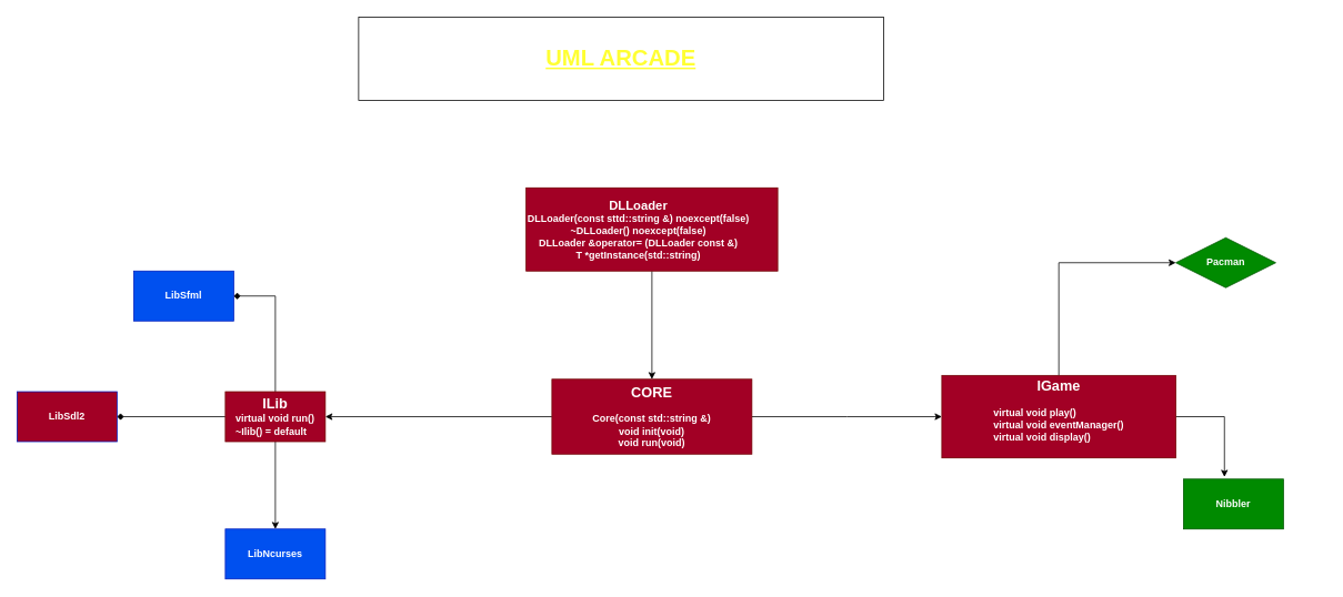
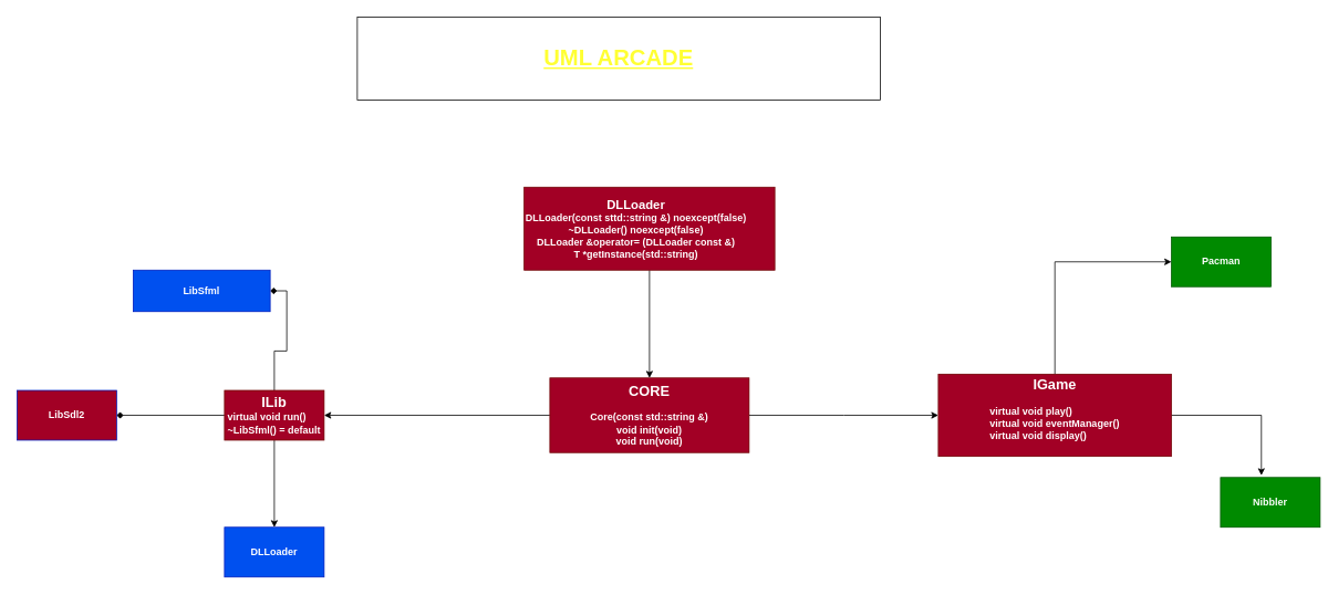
- <mxCell id="18" value="&lt;b&gt;Pacman&lt;/b&gt;" style="rhombus;whiteSpace=wrap;html=1;fillColor=#008a00;strokeColor=#005700;fontColor=#ffffff;" vertex="1" parent="1"><mxGeometry x="1410.83" y="285" width="120" height="60" as="geometry" /></mxCell>
+ <mxCell id="18" value="&lt;b&gt;Pacman&lt;/b&gt;" style="whiteSpace=wrap;html=1;fillColor=#008a00;strokeColor=#005700;fontColor=#ffffff;" vertex="1" parent="1"><mxGeometry x="1410.83" y="285" width="120" height="60" as="geometry" /></mxCell>
- <mxCell id="15" value="&lt;b&gt;LibSfml&lt;/b&gt;" style="whiteSpace=wrap;html=1;fillColor=#0050ef;strokeColor=#001DBC;fontColor=#ffffff;" vertex="1" parent="1"><mxGeometry x="160" y="325" width="120" height="60" as="geometry" /></mxCell>
+ <mxCell id="15" value="&lt;b&gt;LibSfml&lt;/b&gt;" style="whiteSpace=wrap;html=1;fillColor=#0050ef;strokeColor=#001DBC;fontColor=#ffffff;" vertex="1" parent="1"><mxGeometry x="160" y="325" width="165" height="50" as="geometry" /></mxCell>
- <mxCell id="8" value="&lt;b&gt;&lt;font&gt;&lt;span style=&quot;font-size: 17px&quot;&gt;ILib&lt;/span&gt;&lt;br&gt;&lt;div style=&quot;text-align: left&quot;&gt;virtual void run()&lt;/div&gt;&lt;div style=&quot;text-align: left&quot;&gt;~Ilib() = default&lt;/div&gt;&lt;/font&gt;&lt;/b&gt;" style="whiteSpace=wrap;html=1;fillColor=#a20025;strokeColor=#6F0000;fontColor=#ffffff;" vertex="1" parent="1"><mxGeometry x="270" y="470" width="120" height="60" as="geometry" /></mxCell>
+ <mxCell id="8" value="&lt;b&gt;&lt;font&gt;&lt;span style=&quot;font-size: 17px&quot;&gt;ILib&lt;/span&gt;&lt;br&gt;&lt;div style=&quot;text-align: left&quot;&gt;virtual void run()&lt;/div&gt;&lt;div style=&quot;text-align: left&quot;&gt;~LibSfml() = default&lt;/div&gt;&lt;/font&gt;&lt;/b&gt;" style="whiteSpace=wrap;html=1;fillColor=#a20025;strokeColor=#6F0000;fontColor=#ffffff;" vertex="1" parent="1"><mxGeometry x="270" y="470" width="120" height="60" as="geometry" /></mxCell>
- <mxCell id="17" value="&lt;b&gt;Nibbler&lt;/b&gt;" style="whiteSpace=wrap;html=1;fillColor=#008a00;strokeColor=#005700;fontColor=#ffffff;" vertex="1" parent="1"><mxGeometry x="1420" y="575" width="120" height="60" as="geometry" /></mxCell>
+ <mxCell id="17" value="&lt;b&gt;Nibbler&lt;/b&gt;" style="whiteSpace=wrap;html=1;fillColor=#008a00;strokeColor=#005700;fontColor=#ffffff;" vertex="1" parent="1"><mxGeometry x="1470" y="575" width="120" height="60" as="geometry" /></mxCell>
- <mxCell id="14" value="&lt;b&gt;LibNcurses&lt;/b&gt;" style="whiteSpace=wrap;html=1;fillColor=#0050ef;strokeColor=#001DBC;fontColor=#ffffff;" vertex="1" parent="1"><mxGeometry x="270" y="635" width="120" height="60" as="geometry" /></mxCell>
+ <mxCell id="14" value="&lt;b&gt;DLLoader&lt;/b&gt;" style="whiteSpace=wrap;html=1;fillColor=#0050ef;strokeColor=#001DBC;fontColor=#ffffff;" vertex="1" parent="1"><mxGeometry x="270" y="635" width="120" height="60" as="geometry" /></mxCell>
